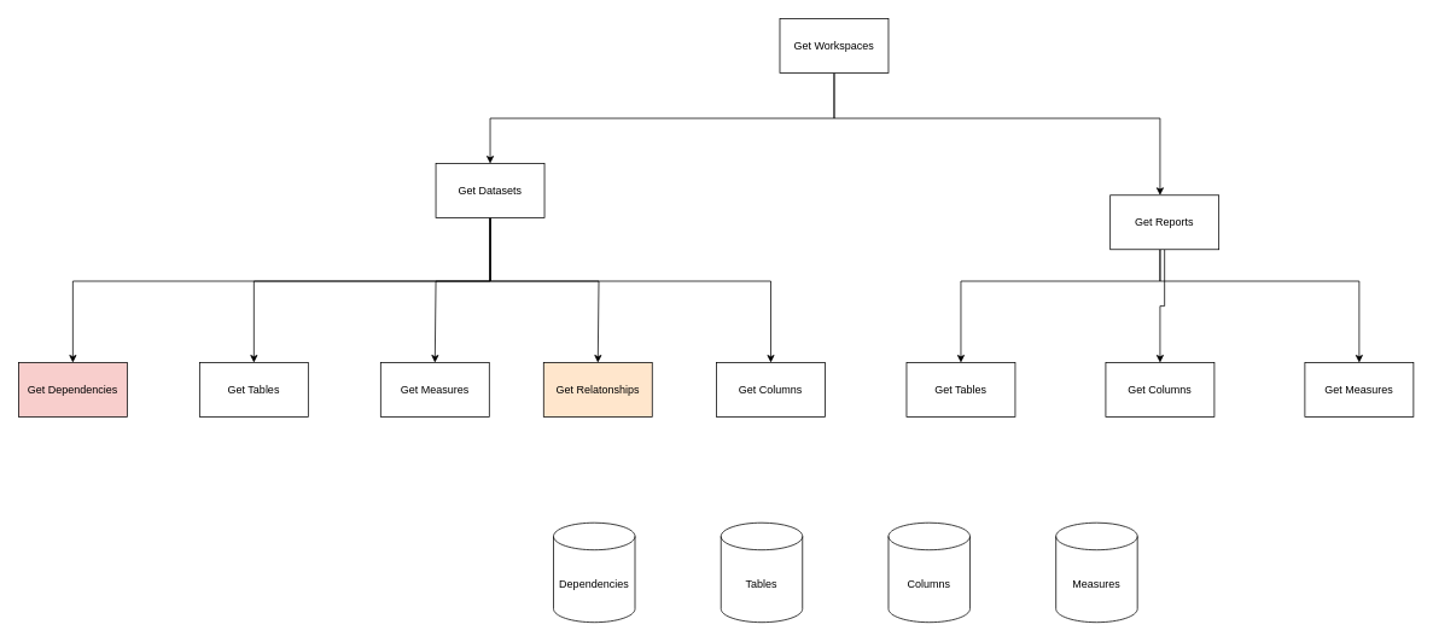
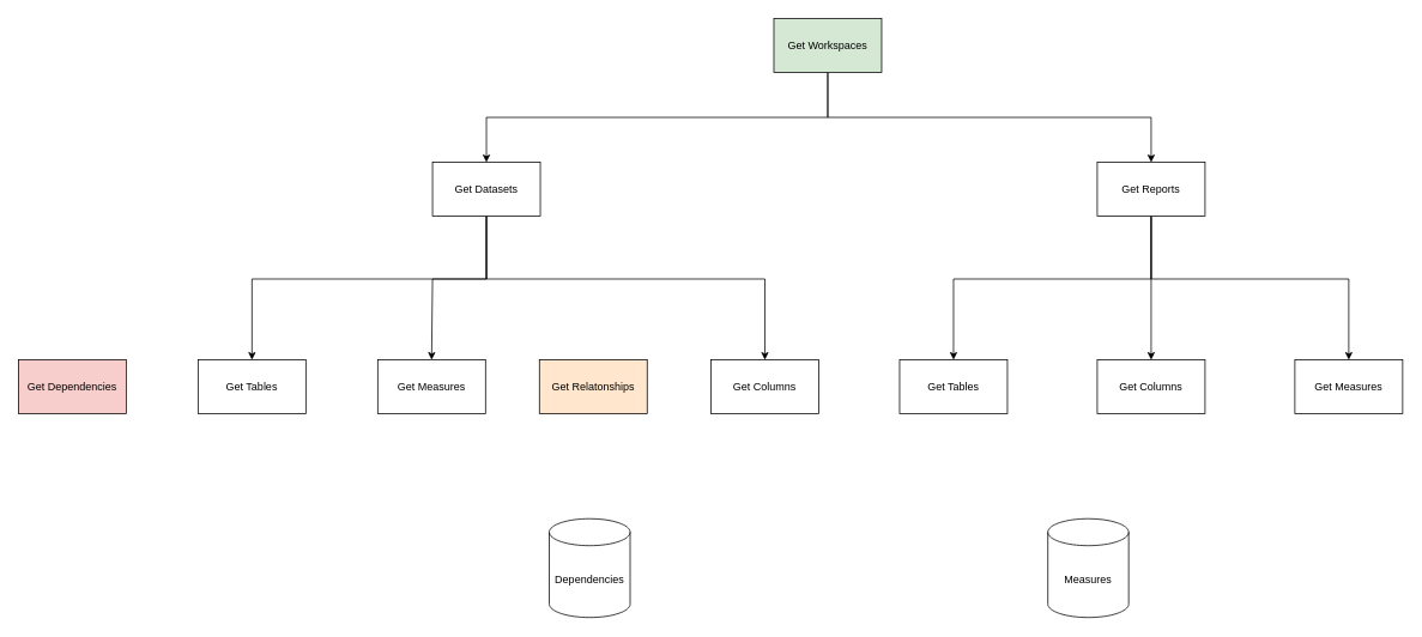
- <mxCell id="4" value="Get Workspaces" style="rounded=0;whiteSpace=wrap;html=1;" parent="1" vertex="1"><mxGeometry x="861" y="20" width="120" height="60" as="geometry" /></mxCell>
+ <mxCell id="4" value="Get Workspaces" style="rounded=0;whiteSpace=wrap;html=1;fillColor=#d5e8d4;" parent="1" vertex="1"><mxGeometry x="861" y="20" width="120" height="60" as="geometry" /></mxCell>
- <mxCell id="16" value="Get Reports" style="whiteSpace=wrap;html=1;rounded=0;" parent="1" vertex="1"><mxGeometry x="1226" y="215" width="120" height="60" as="geometry" /></mxCell>
+ <mxCell id="16" value="Get Reports" style="whiteSpace=wrap;html=1;rounded=0;" parent="1" vertex="1"><mxGeometry x="1221" y="180" width="120" height="60" as="geometry" /></mxCell>
- <mxCell id="8" value="" style="edgeStyle=orthogonalEdgeStyle;rounded=0;orthogonalLoop=1;jettySize=auto;html=1;entryX=0.5;entryY=0;entryDx=0;entryDy=0;" parent="1" source="10" target="21" edge="1"><mxGeometry relative="1" as="geometry"><Array as="points"><mxPoint x="541" y="310" /><mxPoint x="80" y="310" /></Array></mxGeometry></mxCell>
- <mxCell id="6" value="" style="edgeStyle=orthogonalEdgeStyle;rounded=0;orthogonalLoop=1;jettySize=auto;html=1;entryX=0.5;entryY=0;entryDx=0;entryDy=0;" parent="1" source="10" target="12" edge="1"><mxGeometry relative="1" as="geometry"><Array as="points"><mxPoint x="541" y="310" /><mxPoint x="661" y="310" /></Array></mxGeometry></mxCell>
- <mxCell id="22" value="Tables" style="shape=cylinder3;whiteSpace=wrap;html=1;boundedLbl=1;backgroundOutline=1;size=15;" parent="1" vertex="1"><mxGeometry x="796" y="577" width="90" height="110" as="geometry" /></mxCell>
- <mxCell id="24" value="Columns" style="shape=cylinder3;whiteSpace=wrap;html=1;boundedLbl=1;backgroundOutline=1;size=15;" parent="1" vertex="1"><mxGeometry x="981" y="577" width="90" height="110" as="geometry" /></mxCell>
